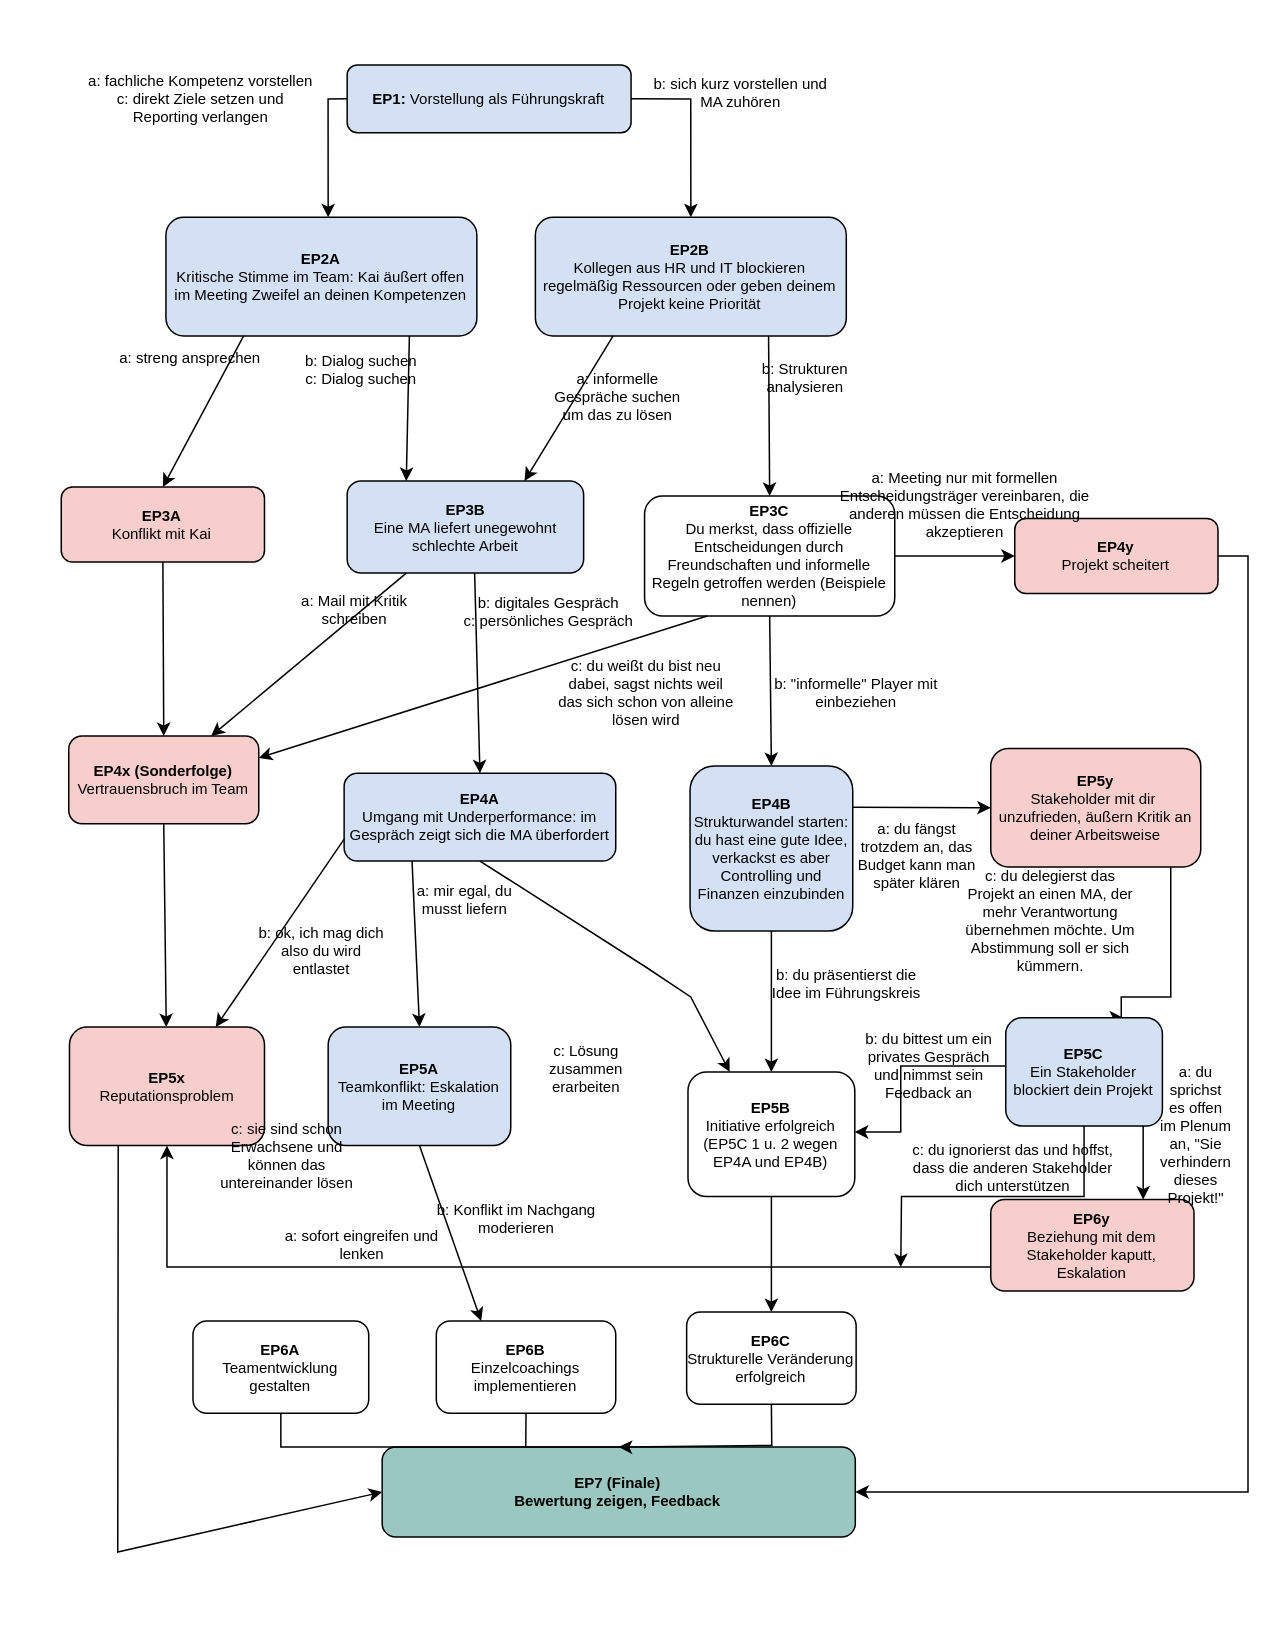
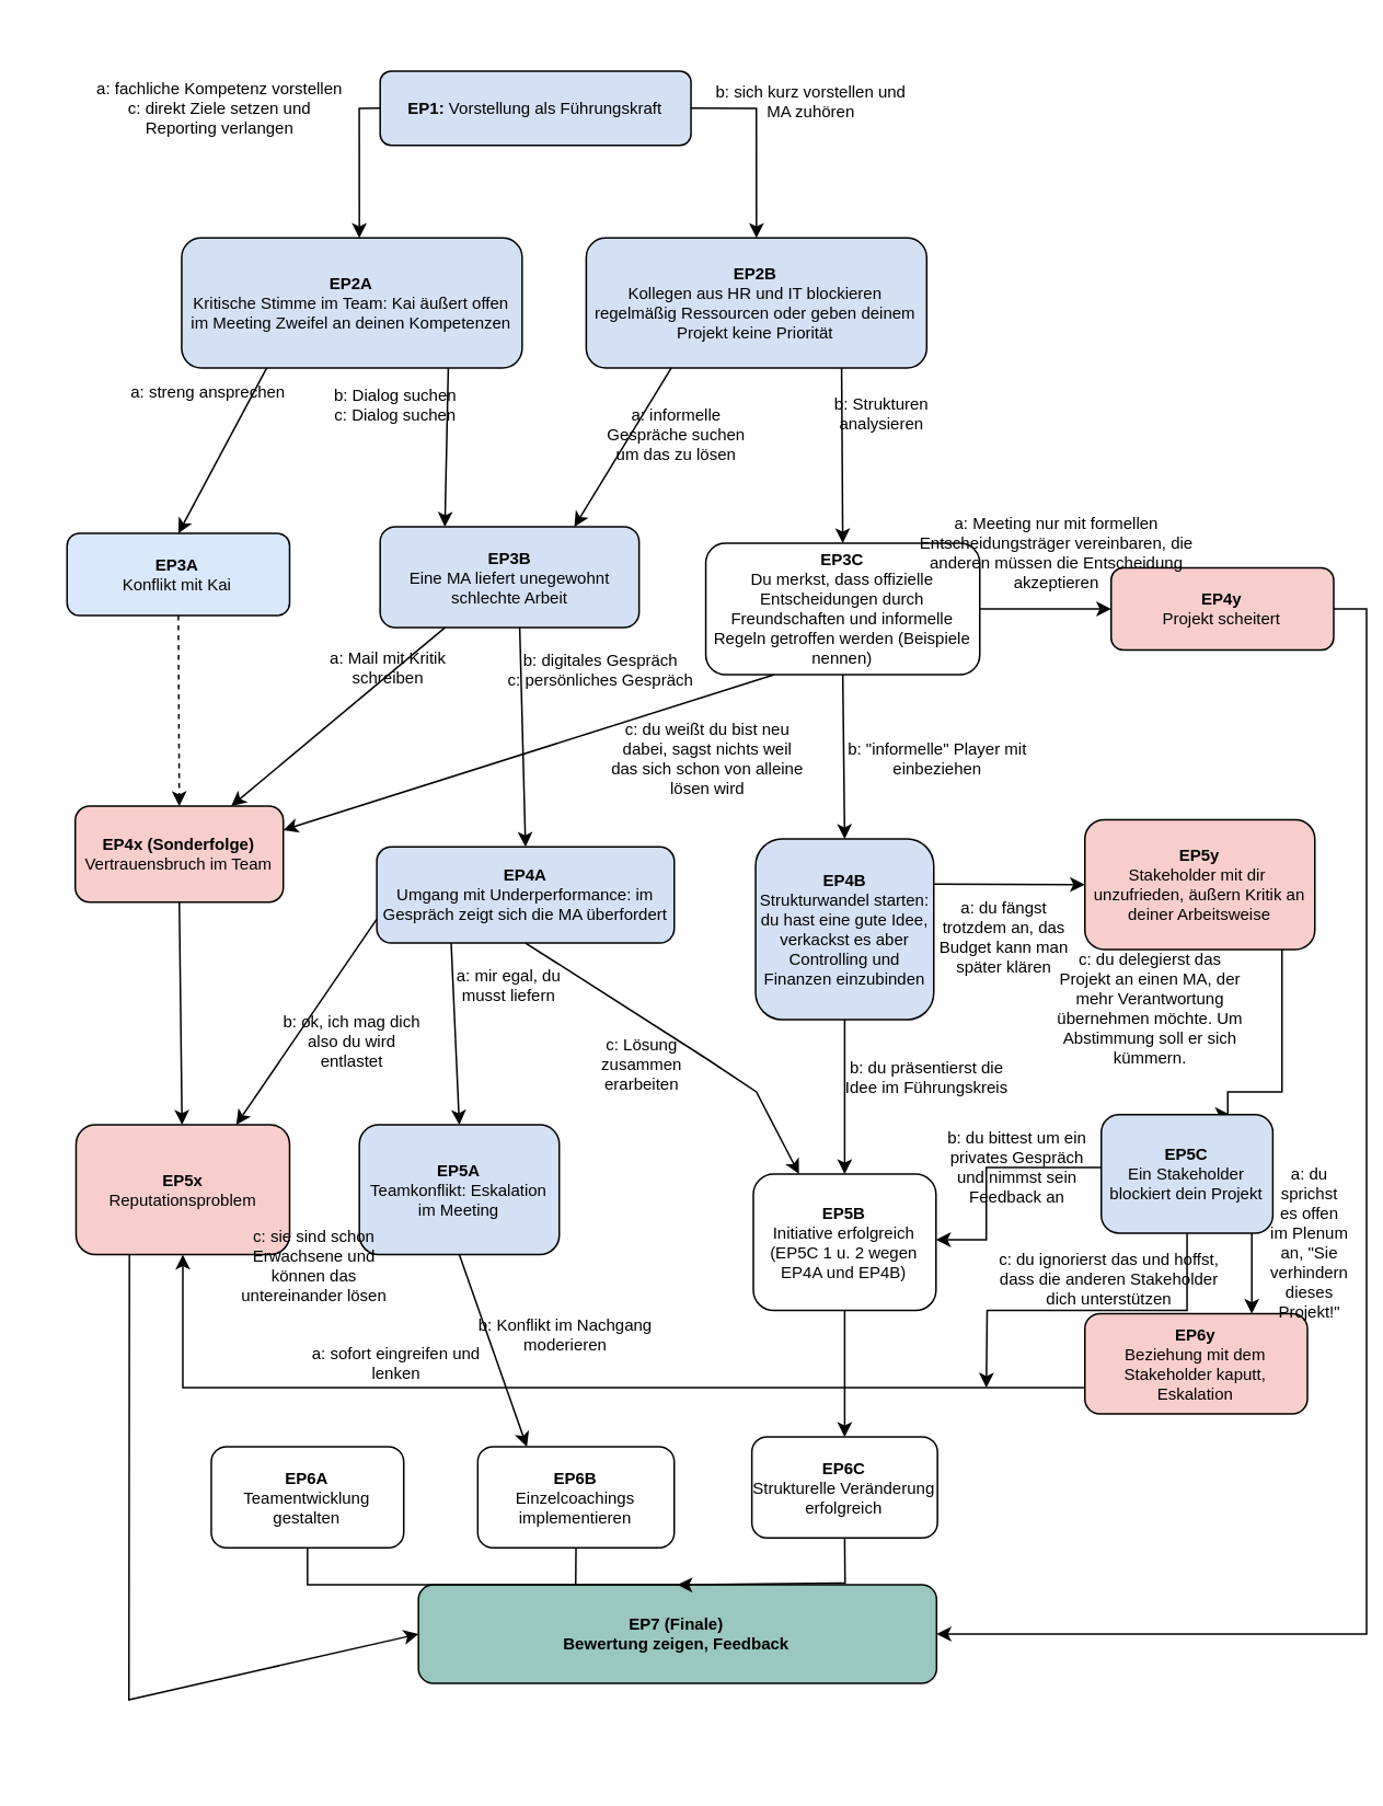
- <mxCell id="8" value="&lt;b&gt;EP3A&lt;/b&gt;&lt;div&gt;Konflikt mit Kai&lt;/div&gt;" style="rounded=1;whiteSpace=wrap;html=1;fontSize=10;glass=0;strokeWidth=1;shadow=0;fillColor=#F8CECC;" parent="2" vertex="1"><mxGeometry x="20.34" y="304" width="135.49" height="50" as="geometry" /></mxCell>
+ <mxCell id="8" value="&lt;b&gt;EP3A&lt;/b&gt;&lt;div&gt;Konflikt mit Kai&lt;/div&gt;" style="rounded=1;whiteSpace=wrap;html=1;fontSize=10;glass=0;strokeWidth=1;shadow=0;fillColor=#dae8fc;" parent="2" vertex="1"><mxGeometry x="20.34" y="304" width="135.49" height="50" as="geometry" /></mxCell>
- <mxCell id="24" value="" style="endArrow=classic;html=1;rounded=0;exitX=0.5;exitY=1;exitDx=0;exitDy=0;entryX=0.5;entryY=0;entryDx=0;entryDy=0;fontSize=10;" parent="2" source="8" target="14" edge="1"><mxGeometry width="50" height="50" relative="1" as="geometry"><mxPoint x="261.358" y="237.147" as="sourcePoint" /><mxPoint x="306.42" y="180.684" as="targetPoint" /></mxGeometry></mxCell>
+ <mxCell id="24" value="" style="endArrow=classic;html=1;rounded=0;exitX=0.5;exitY=1;exitDx=0;exitDy=0;entryX=0.5;entryY=0;entryDx=0;entryDy=0;fontSize=10;dashed=1;" parent="2" source="8" target="14" edge="1"><mxGeometry width="50" height="50" relative="1" as="geometry"><mxPoint x="261.358" y="237.147" as="sourcePoint" /><mxPoint x="306.42" y="180.684" as="targetPoint" /></mxGeometry></mxCell>
- <mxCell id="55" value="c: Lösung zusammen erarbeiten" style="text;html=1;align=center;verticalAlign=middle;whiteSpace=wrap;rounded=0;fontSize=10;" vertex="1" parent="2"><mxGeometry x="326.91" y="675.122" width="86.62" height="33.879" as="geometry" /></mxCell>
+ <mxCell id="55" value="c: Lösung zusammen erarbeiten" style="text;html=1;align=center;verticalAlign=middle;whiteSpace=wrap;rounded=0;fontSize=10;" vertex="1" parent="2"><mxGeometry x="326.91" y="610.122" width="86.62" height="33.879" as="geometry" /></mxCell>
